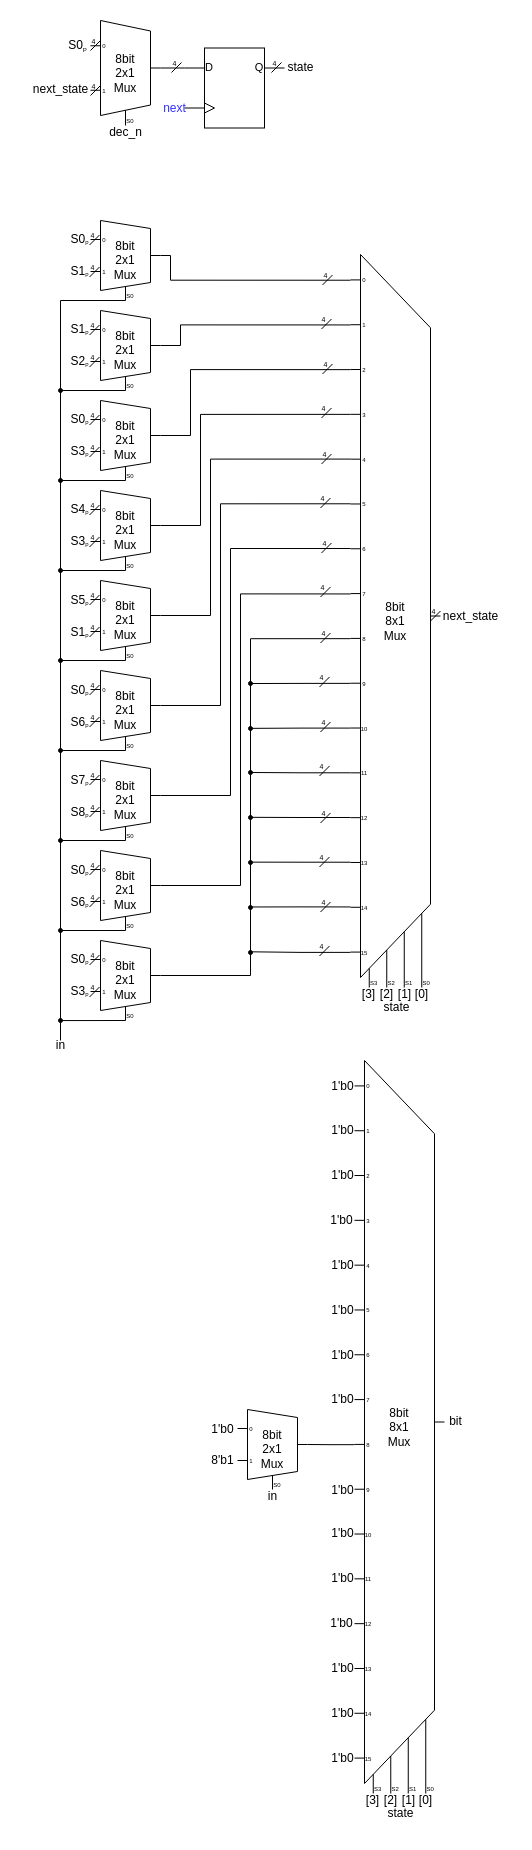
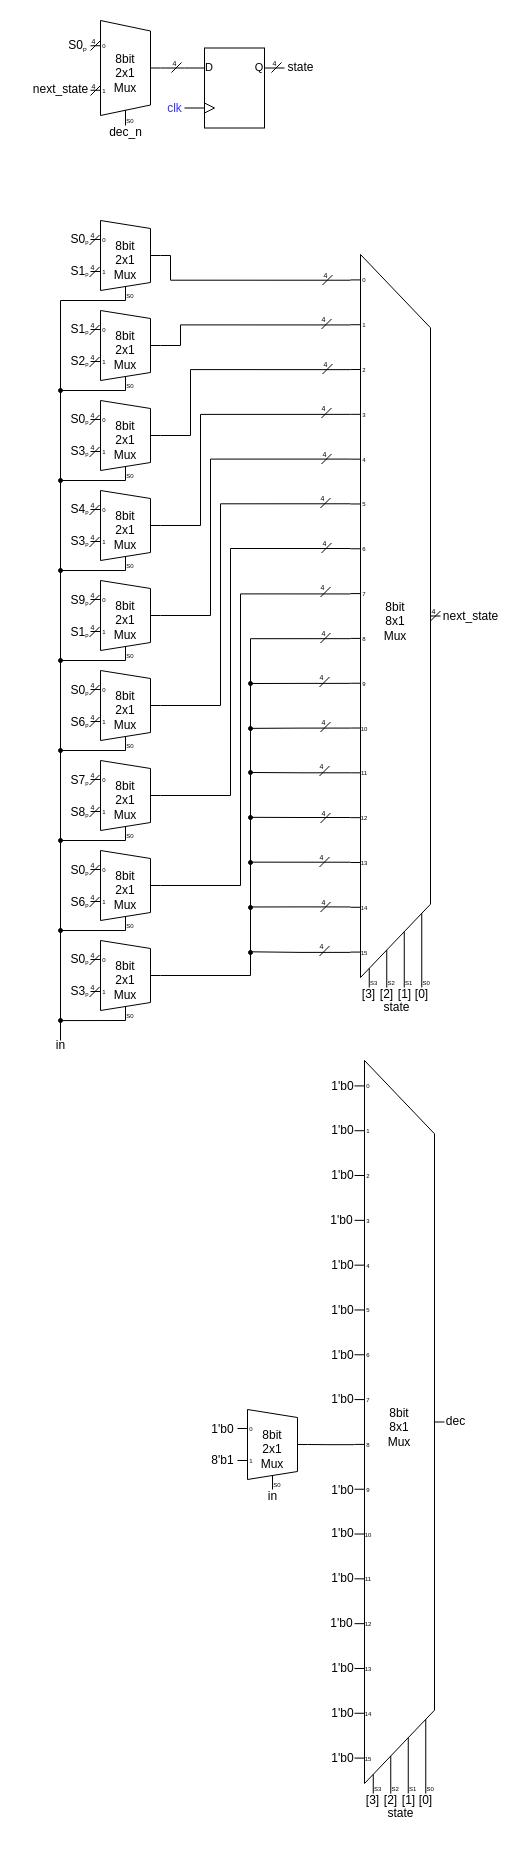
- <mxCell id="6" value="&lt;font color=&quot;#3333ff&quot;&gt;next&lt;/font&gt;" style="text;html=1;align=center;verticalAlign=middle;resizable=0;points=[];autosize=1;strokeColor=none;fillColor=none;fontFamily=Helvetica;fontSize=12;fontColor=default;" vertex="1" parent="1"><mxGeometry x="154" y="93" width="40" height="30" as="geometry" /></mxCell>
+ <mxCell id="6" value="&lt;font color=&quot;#3333ff&quot;&gt;clk&lt;/font&gt;" style="text;html=1;align=center;verticalAlign=middle;resizable=0;points=[];autosize=1;strokeColor=none;fillColor=none;fontFamily=Helvetica;fontSize=12;fontColor=default;" vertex="1" parent="1"><mxGeometry x="154" y="93" width="40" height="30" as="geometry" /></mxCell>
- <mxCell id="55" value="S5&lt;font style=&quot;font-size: 6px;&quot;&gt;&lt;sub&gt;P&lt;/sub&gt;&lt;/font&gt;" style="text;html=1;align=center;verticalAlign=middle;resizable=0;points=[];autosize=1;strokeColor=none;fillColor=none;" vertex="1" parent="1"><mxGeometry x="59" y="585" width="40" height="30" as="geometry" /></mxCell>
+ <mxCell id="55" value="S9&lt;font style=&quot;font-size: 6px;&quot;&gt;&lt;sub&gt;P&lt;/sub&gt;&lt;/font&gt;" style="text;html=1;align=center;verticalAlign=middle;resizable=0;points=[];autosize=1;strokeColor=none;fillColor=none;" vertex="1" parent="1"><mxGeometry x="59" y="585" width="40" height="30" as="geometry" /></mxCell>
- <mxCell id="228" value="bit" style="text;html=1;align=center;verticalAlign=middle;resizable=0;points=[];autosize=1;strokeColor=none;fillColor=none;" vertex="1" parent="1"><mxGeometry x="435" y="1406" width="40" height="30" as="geometry" /></mxCell>
+ <mxCell id="228" value="dec" style="text;html=1;align=center;verticalAlign=middle;resizable=0;points=[];autosize=1;strokeColor=none;fillColor=none;" vertex="1" parent="1"><mxGeometry x="435" y="1406" width="40" height="30" as="geometry" /></mxCell>
